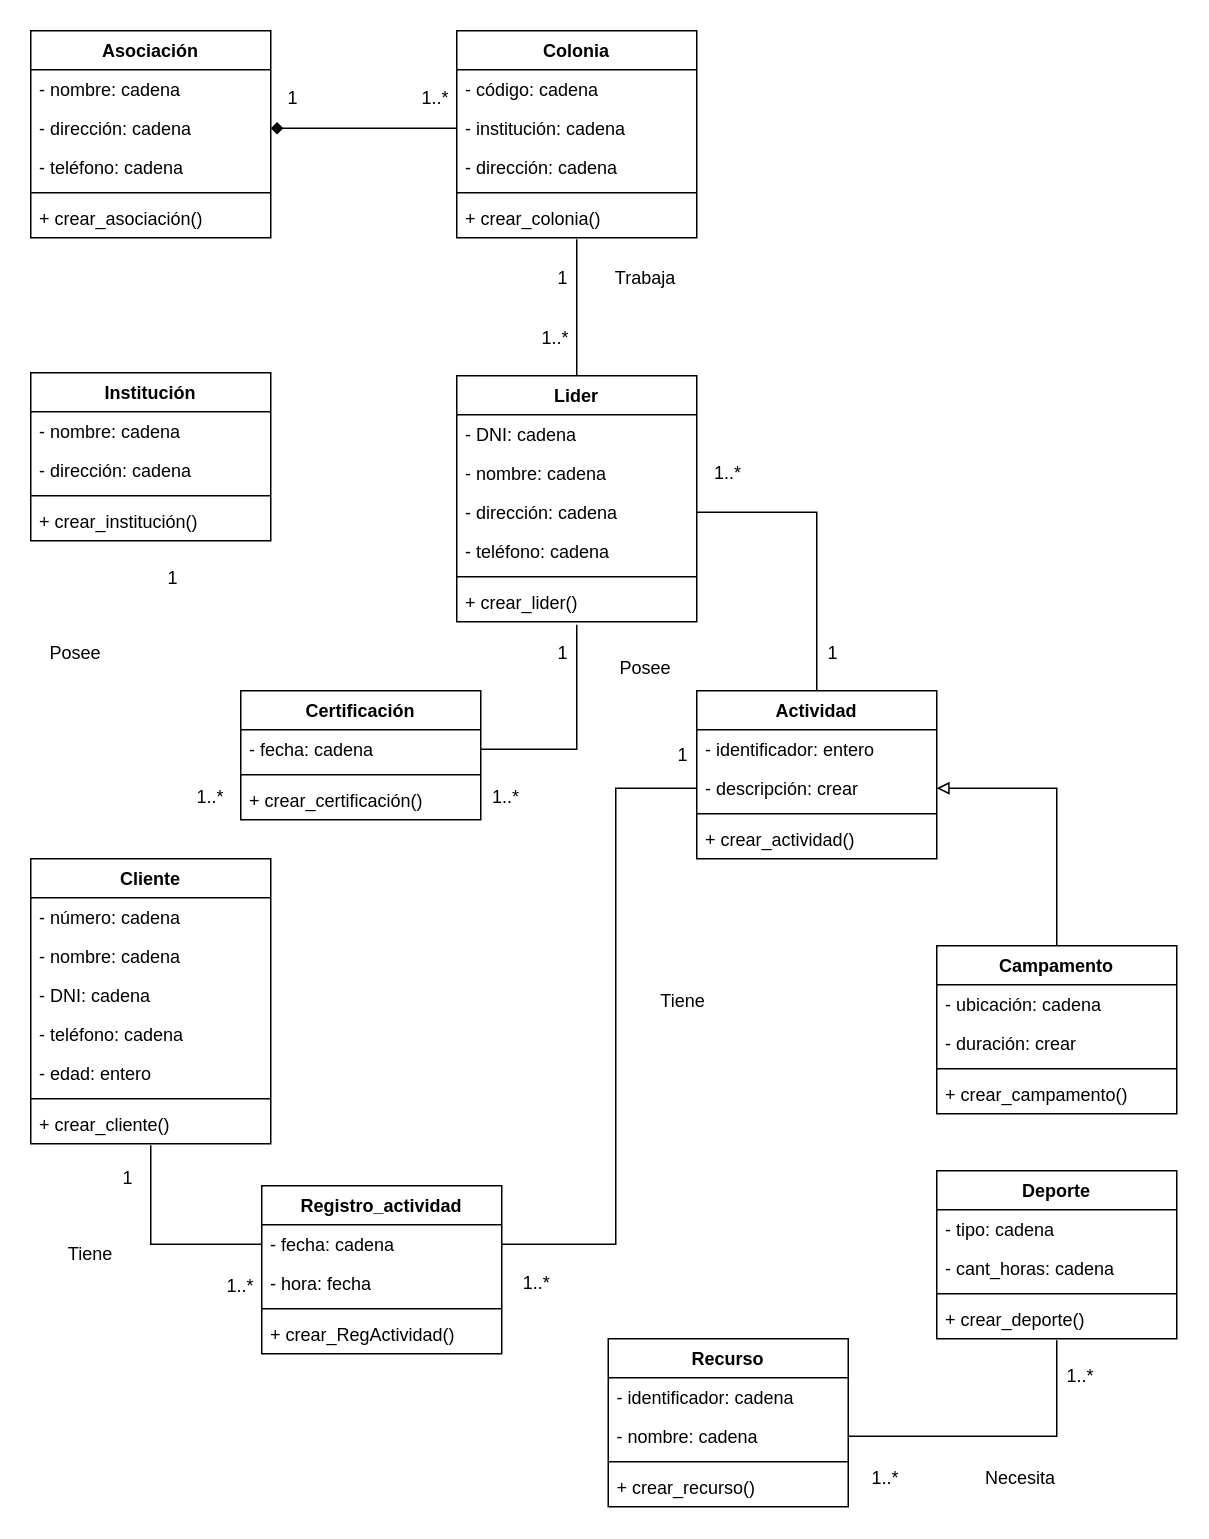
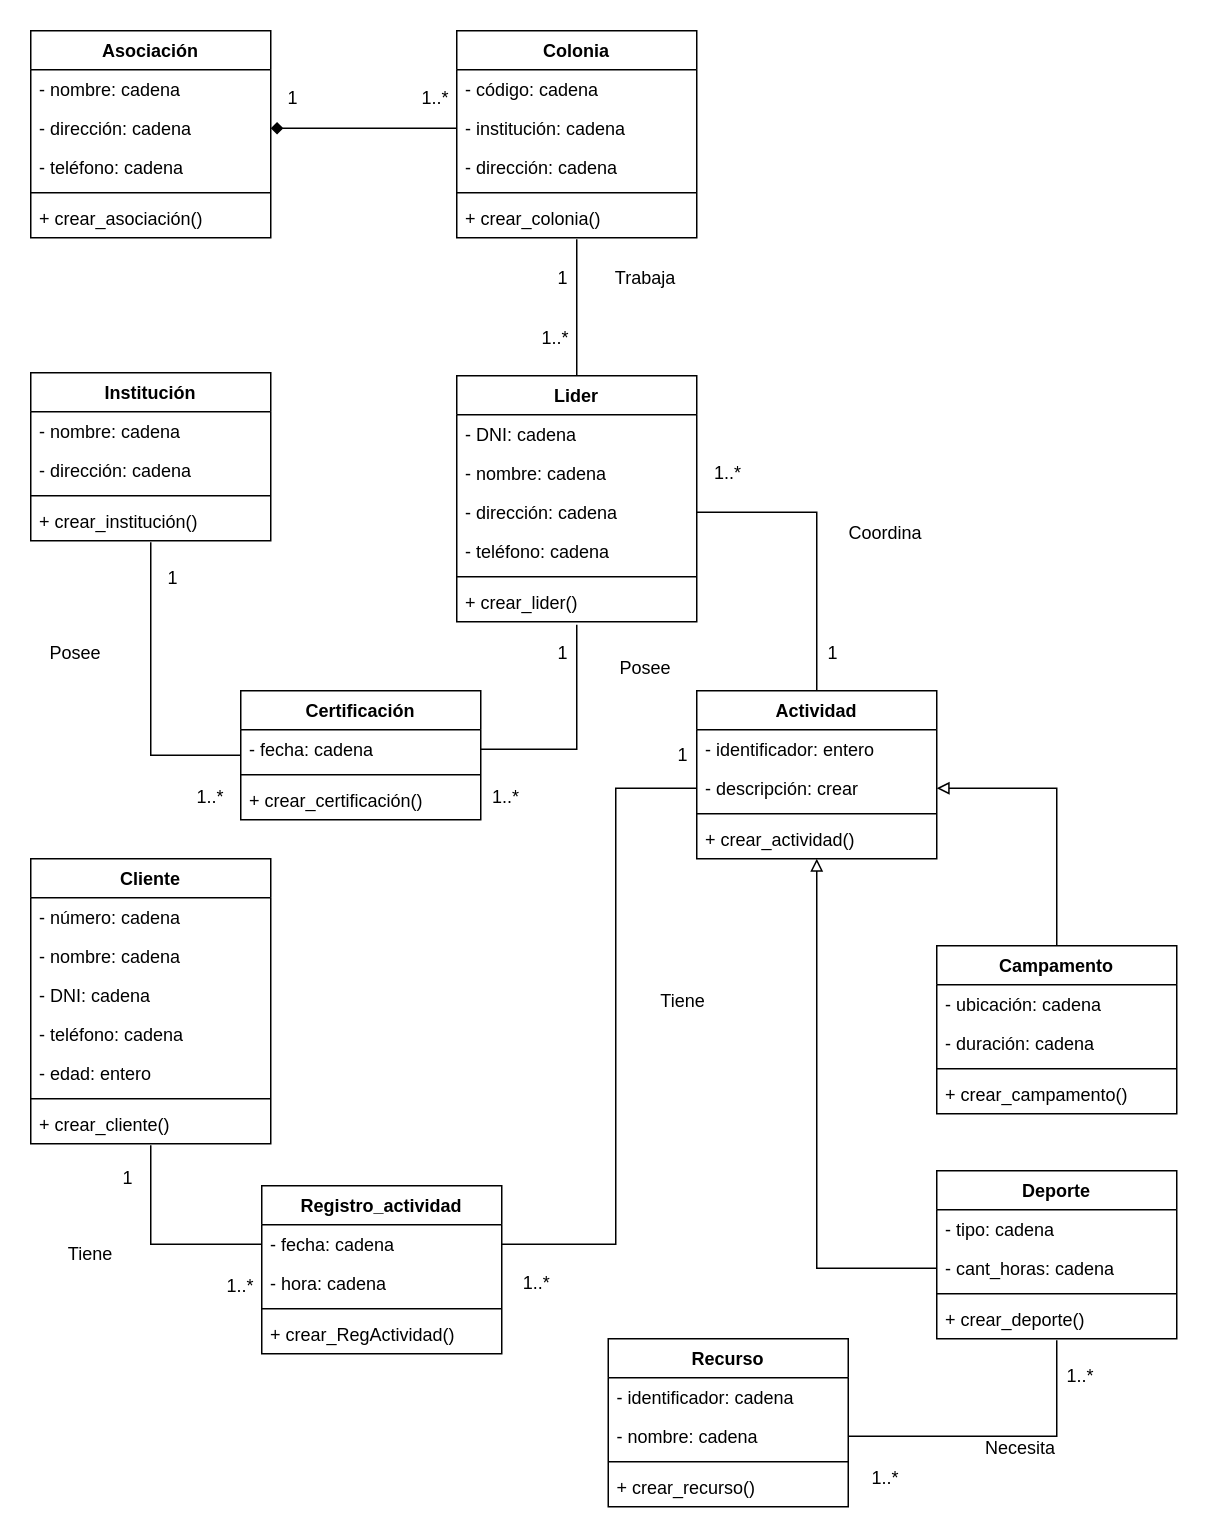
+ <mxCell id="85" value="Coordina" style="text;html=1;strokeColor=none;fillColor=none;align=center;verticalAlign=middle;whiteSpace=wrap;rounded=0;" vertex="1" parent="1"><mxGeometry x="560" y="340" width="60" height="30" as="geometry" /></mxCell>
+ <mxCell id="66" value="" style="endArrow=none;html=1;rounded=0;exitX=0;exitY=0.5;exitDx=0;exitDy=0;entryX=0.5;entryY=1.038;entryDx=0;entryDy=0;entryPerimeter=0;" parent="1" source="26" target="25" edge="1"><mxGeometry width="50" height="50" relative="1" as="geometry"><mxPoint x="360" y="440" as="sourcePoint" /><mxPoint x="410" y="390" as="targetPoint" /><Array as="points"><mxPoint x="100" y="503" /></Array></mxGeometry></mxCell>
- <mxCell id="42" value="- duración: crear" style="text;strokeColor=none;fillColor=none;align=left;verticalAlign=top;spacingLeft=4;spacingRight=4;overflow=hidden;rotatable=0;points=[[0,0.5],[1,0.5]];portConstraint=eastwest;" parent="40" vertex="1"><mxGeometry y="52" width="160" height="26" as="geometry" /></mxCell>
+ <mxCell id="42" value="- duración: cadena" style="text;strokeColor=none;fillColor=none;align=left;verticalAlign=top;spacingLeft=4;spacingRight=4;overflow=hidden;rotatable=0;points=[[0,0.5],[1,0.5]];portConstraint=eastwest;" parent="40" vertex="1"><mxGeometry y="52" width="160" height="26" as="geometry" /></mxCell>
+ <mxCell id="68" value="" style="endArrow=block;html=1;rounded=0;exitX=0;exitY=0.5;exitDx=0;exitDy=0;endFill=0;entryX=0.5;entryY=1;entryDx=0;entryDy=0;entryPerimeter=0;" parent="1" source="37" target="34" edge="1"><mxGeometry width="50" height="50" relative="1" as="geometry"><mxPoint x="380" y="590" as="sourcePoint" /><mxPoint x="490" y="690" as="targetPoint" /><Array as="points"><mxPoint x="544" y="845" /></Array></mxGeometry></mxCell>
- <mxCell id="60" value="- hora: fecha" style="text;strokeColor=none;fillColor=none;align=left;verticalAlign=top;spacingLeft=4;spacingRight=4;overflow=hidden;rotatable=0;points=[[0,0.5],[1,0.5]];portConstraint=eastwest;" parent="58" vertex="1"><mxGeometry y="52" width="160" height="26" as="geometry" /></mxCell>
+ <mxCell id="60" value="- hora: cadena" style="text;strokeColor=none;fillColor=none;align=left;verticalAlign=top;spacingLeft=4;spacingRight=4;overflow=hidden;rotatable=0;points=[[0,0.5],[1,0.5]];portConstraint=eastwest;" parent="58" vertex="1"><mxGeometry y="52" width="160" height="26" as="geometry" /></mxCell>
- <mxCell id="95" value="Necesita" style="text;html=1;strokeColor=none;fillColor=none;align=center;verticalAlign=middle;whiteSpace=wrap;rounded=0;" vertex="1" parent="1"><mxGeometry x="650" y="970" width="60" height="30" as="geometry" /></mxCell>
+ <mxCell id="95" value="Necesita" style="text;html=1;strokeColor=none;fillColor=none;align=center;verticalAlign=middle;whiteSpace=wrap;rounded=0;" vertex="1" parent="1"><mxGeometry x="650" y="950" width="60" height="30" as="geometry" /></mxCell>
